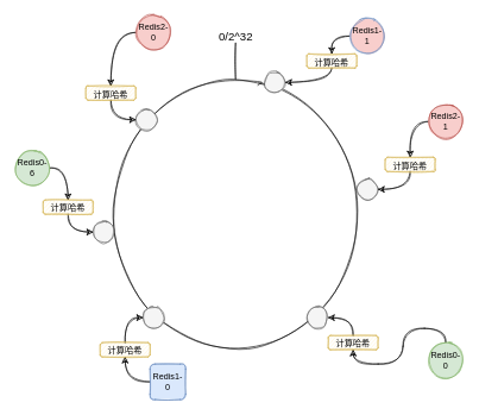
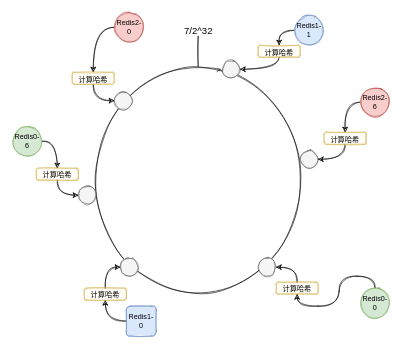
- <mxCell id="8" value="&lt;font style=&quot;font-size: 16px;&quot;&gt;0/2^32&lt;/font&gt;" style="text;html=1;align=center;verticalAlign=middle;resizable=0;points=[];autosize=1;strokeColor=none;fillColor=none;" parent="1" vertex="1"><mxGeometry x="300" y="40" width="60" height="20" as="geometry" /></mxCell>
+ <mxCell id="8" value="&lt;font style=&quot;font-size: 16px;&quot;&gt;7/2^32&lt;/font&gt;" style="text;html=1;align=center;verticalAlign=middle;resizable=0;points=[];autosize=1;strokeColor=none;fillColor=none;" parent="1" vertex="1"><mxGeometry x="300" y="40" width="60" height="20" as="geometry" /></mxCell>
- <mxCell id="28" value="Redis1-1" style="ellipse;whiteSpace=wrap;html=1;aspect=fixed;rounded=1;sketch=1;shadow=0;strokeColor=#6c8ebf;fillStyle=solid;fillColor=#f8cecc;" vertex="1" parent="1"><mxGeometry x="490" y="25" width="50" height="50" as="geometry" /></mxCell>
+ <mxCell id="28" value="Redis1-1" style="ellipse;whiteSpace=wrap;html=1;aspect=fixed;rounded=1;sketch=1;shadow=0;strokeColor=#6c8ebf;fillStyle=solid;fillColor=#dae8fc;" vertex="1" parent="1"><mxGeometry x="490" y="25" width="50" height="50" as="geometry" /></mxCell>
- <mxCell id="7" value="Redis2-1" style="ellipse;whiteSpace=wrap;html=1;aspect=fixed;rounded=1;sketch=1;strokeColor=#b85450;fillStyle=solid;fillColor=#f8cecc;" parent="1" vertex="1"><mxGeometry x="600" y="145" width="50" height="50" as="geometry" /></mxCell>
+ <mxCell id="7" value="Redis2-6" style="ellipse;whiteSpace=wrap;html=1;aspect=fixed;rounded=1;sketch=1;strokeColor=#b85450;fillStyle=solid;fillColor=#f8cecc;" parent="1" vertex="1"><mxGeometry x="600" y="145" width="50" height="50" as="geometry" /></mxCell>
